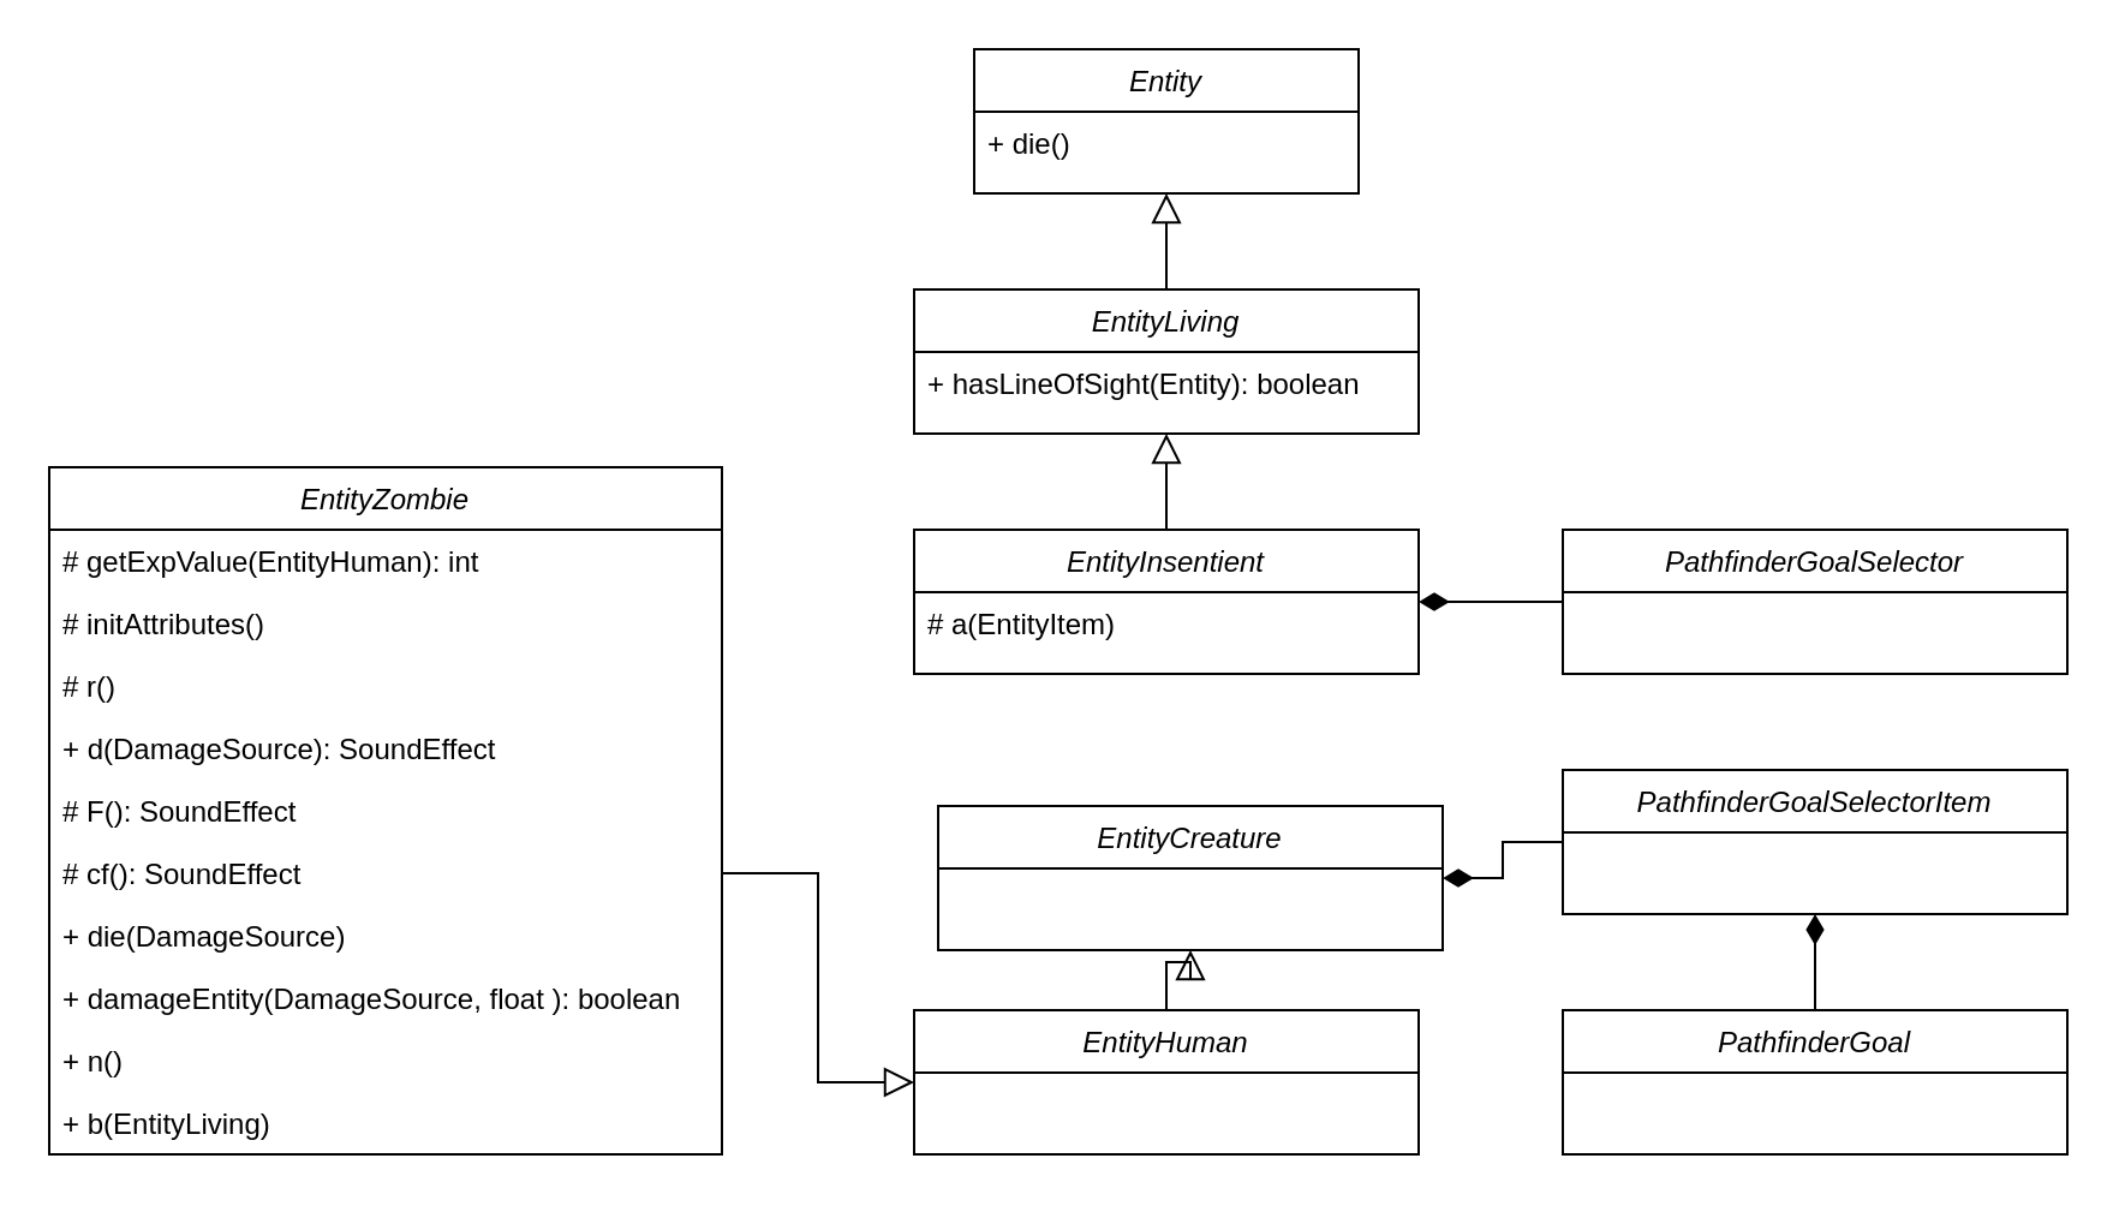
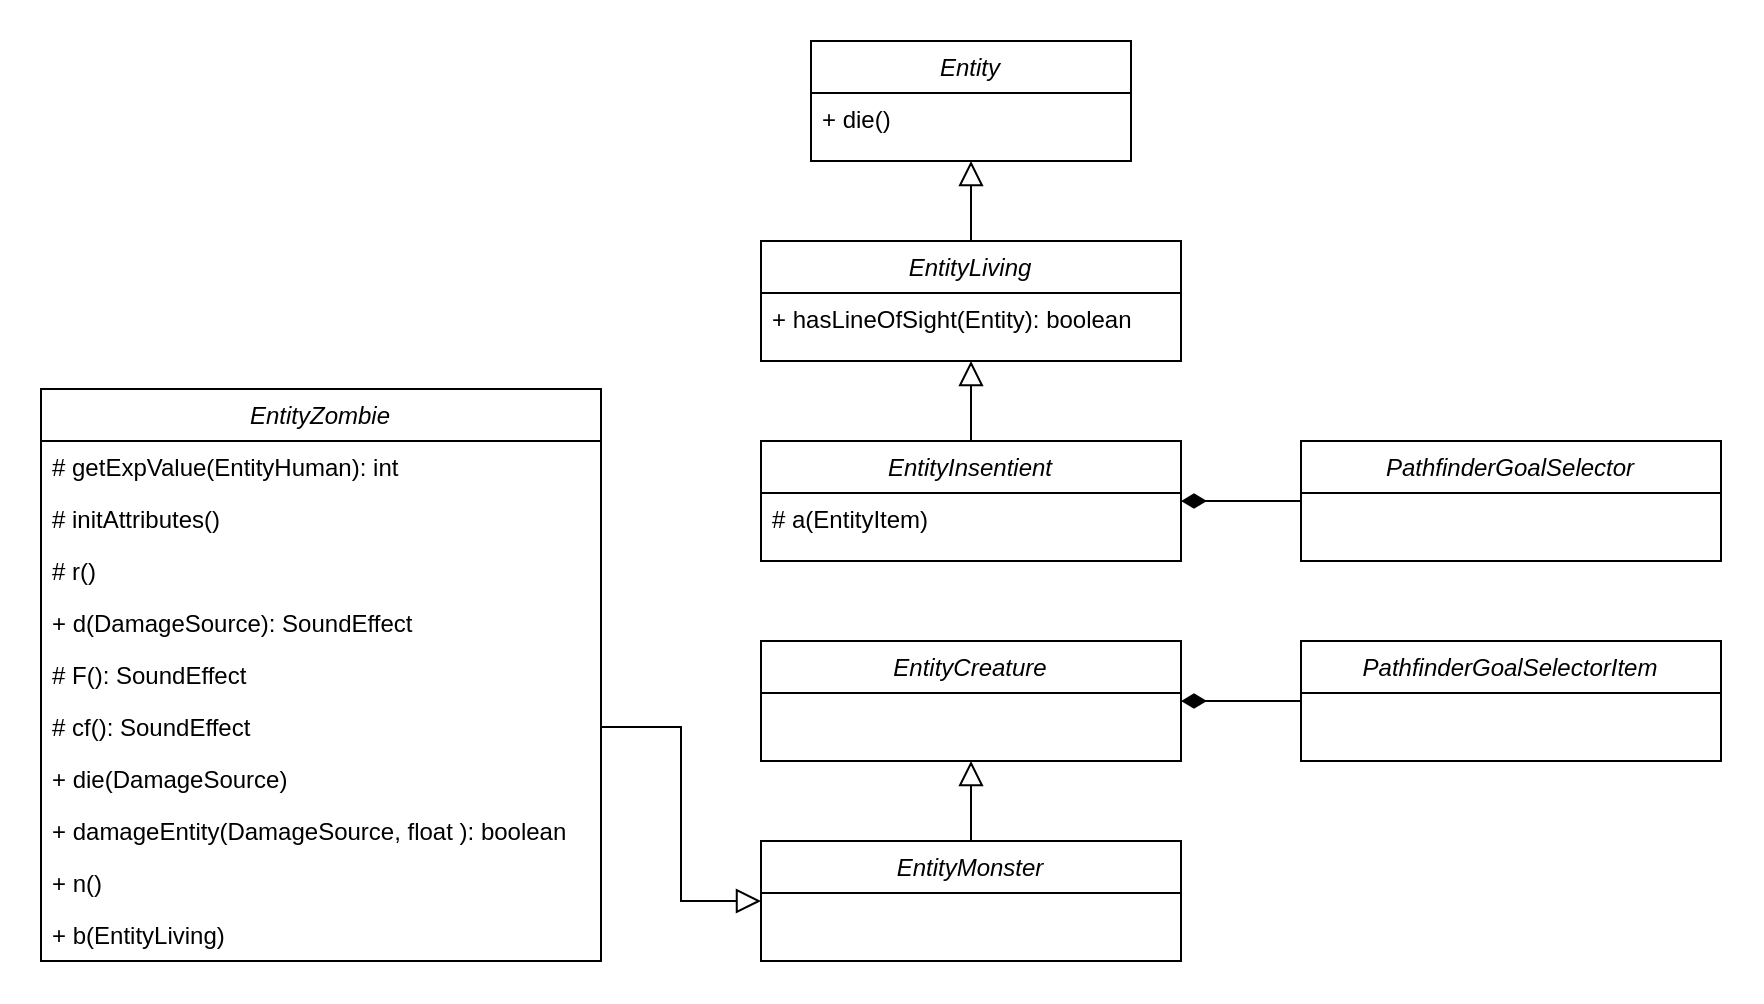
- <mxCell id="10" value="EntityCreature" style="swimlane;fontStyle=2;align=center;verticalAlign=top;childLayout=stackLayout;horizontal=1;startSize=26;horizontalStack=0;resizeParent=1;resizeLast=0;collapsible=1;marginBottom=0;rounded=0;shadow=0;strokeWidth=1;" vertex="1" parent="1"><mxGeometry x="390" y="335" width="210" height="60" as="geometry"><mxRectangle x="230" y="140" width="160" height="26" as="alternateBounds" /></mxGeometry></mxCell>
+ <mxCell id="10" value="EntityCreature" style="swimlane;fontStyle=2;align=center;verticalAlign=top;childLayout=stackLayout;horizontal=1;startSize=26;horizontalStack=0;resizeParent=1;resizeLast=0;collapsible=1;marginBottom=0;rounded=0;shadow=0;strokeWidth=1;" vertex="1" parent="1"><mxGeometry x="380" y="320" width="210" height="60" as="geometry"><mxRectangle x="230" y="140" width="160" height="26" as="alternateBounds" /></mxGeometry></mxCell>
- <mxCell id="15" style="edgeStyle=orthogonalEdgeStyle;rounded=0;orthogonalLoop=1;jettySize=auto;html=1;endSize=10;endArrow=diamondThin;endFill=1;" edge="1" parent="1" source="16" target="14"><mxGeometry relative="1" as="geometry" /></mxCell>
- <mxCell id="18" value="EntityHuman" style="swimlane;fontStyle=2;align=center;verticalAlign=top;childLayout=stackLayout;horizontal=1;startSize=26;horizontalStack=0;resizeParent=1;resizeLast=0;collapsible=1;marginBottom=0;rounded=0;shadow=0;strokeWidth=1;" vertex="1" parent="1"><mxGeometry x="380" y="420" width="210" height="60" as="geometry"><mxRectangle x="230" y="140" width="160" height="26" as="alternateBounds" /></mxGeometry></mxCell>
+ <mxCell id="18" value="EntityMonster" style="swimlane;fontStyle=2;align=center;verticalAlign=top;childLayout=stackLayout;horizontal=1;startSize=26;horizontalStack=0;resizeParent=1;resizeLast=0;collapsible=1;marginBottom=0;rounded=0;shadow=0;strokeWidth=1;" vertex="1" parent="1"><mxGeometry x="380" y="420" width="210" height="60" as="geometry"><mxRectangle x="230" y="140" width="160" height="26" as="alternateBounds" /></mxGeometry></mxCell>
- <mxCell id="16" value="PathfinderGoal" style="swimlane;fontStyle=2;align=center;verticalAlign=top;childLayout=stackLayout;horizontal=1;startSize=26;horizontalStack=0;resizeParent=1;resizeLast=0;collapsible=1;marginBottom=0;rounded=0;shadow=0;strokeWidth=1;" vertex="1" parent="1"><mxGeometry x="650" y="420" width="210" height="60" as="geometry"><mxRectangle x="230" y="140" width="160" height="26" as="alternateBounds" /></mxGeometry></mxCell>
